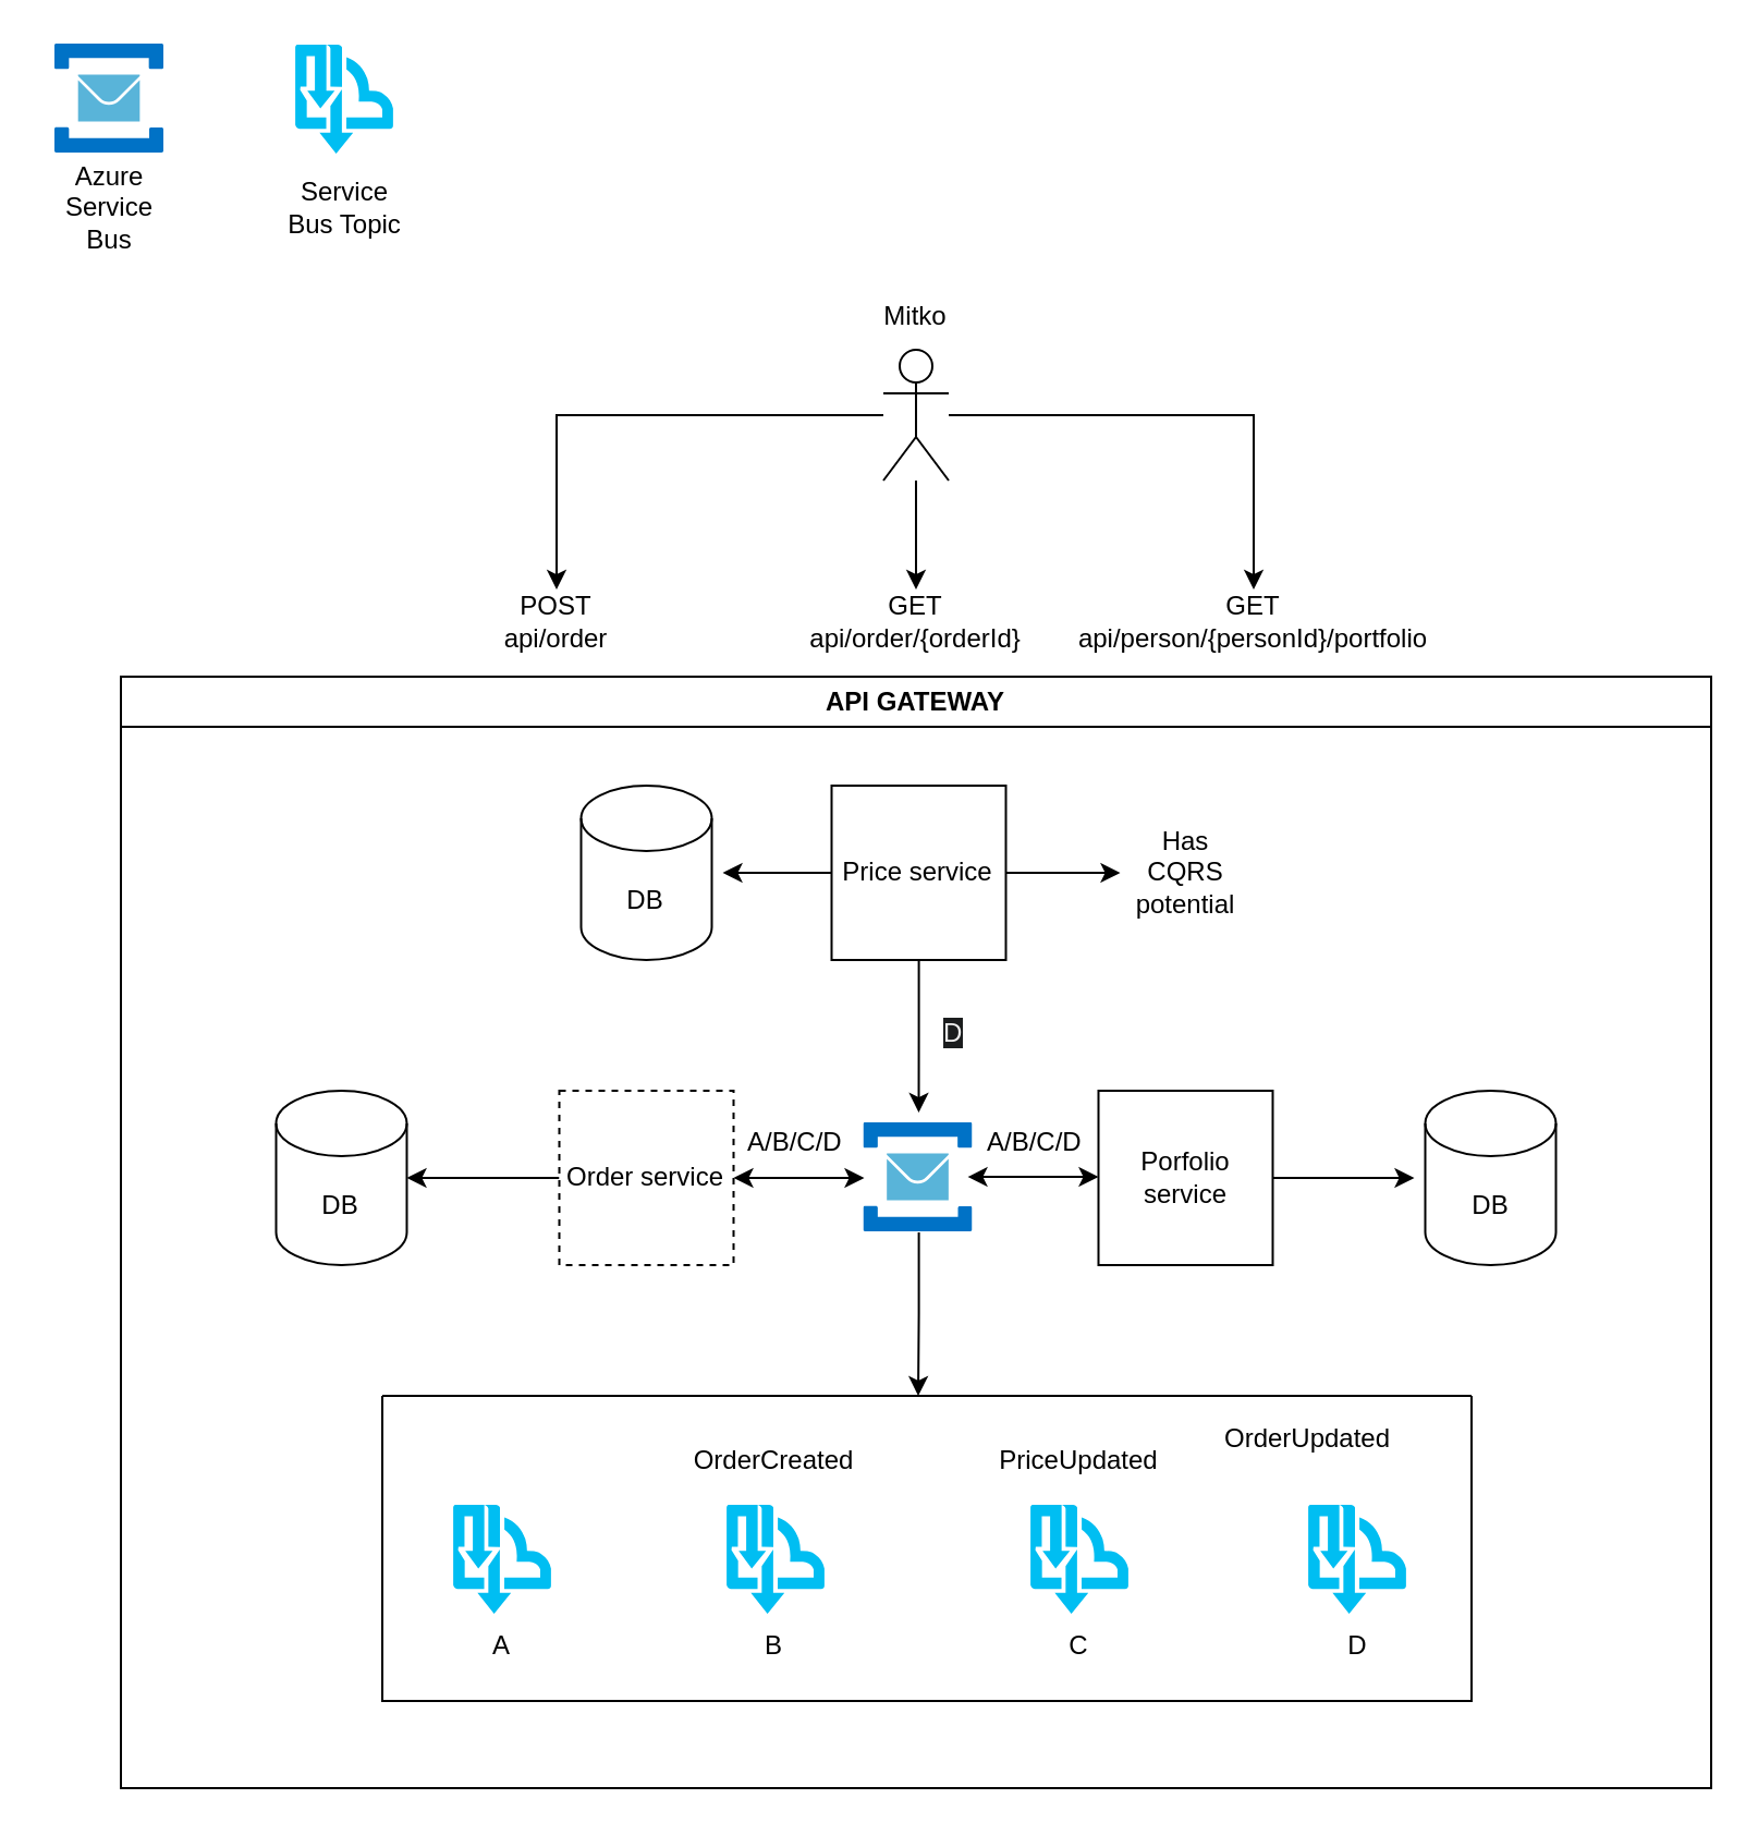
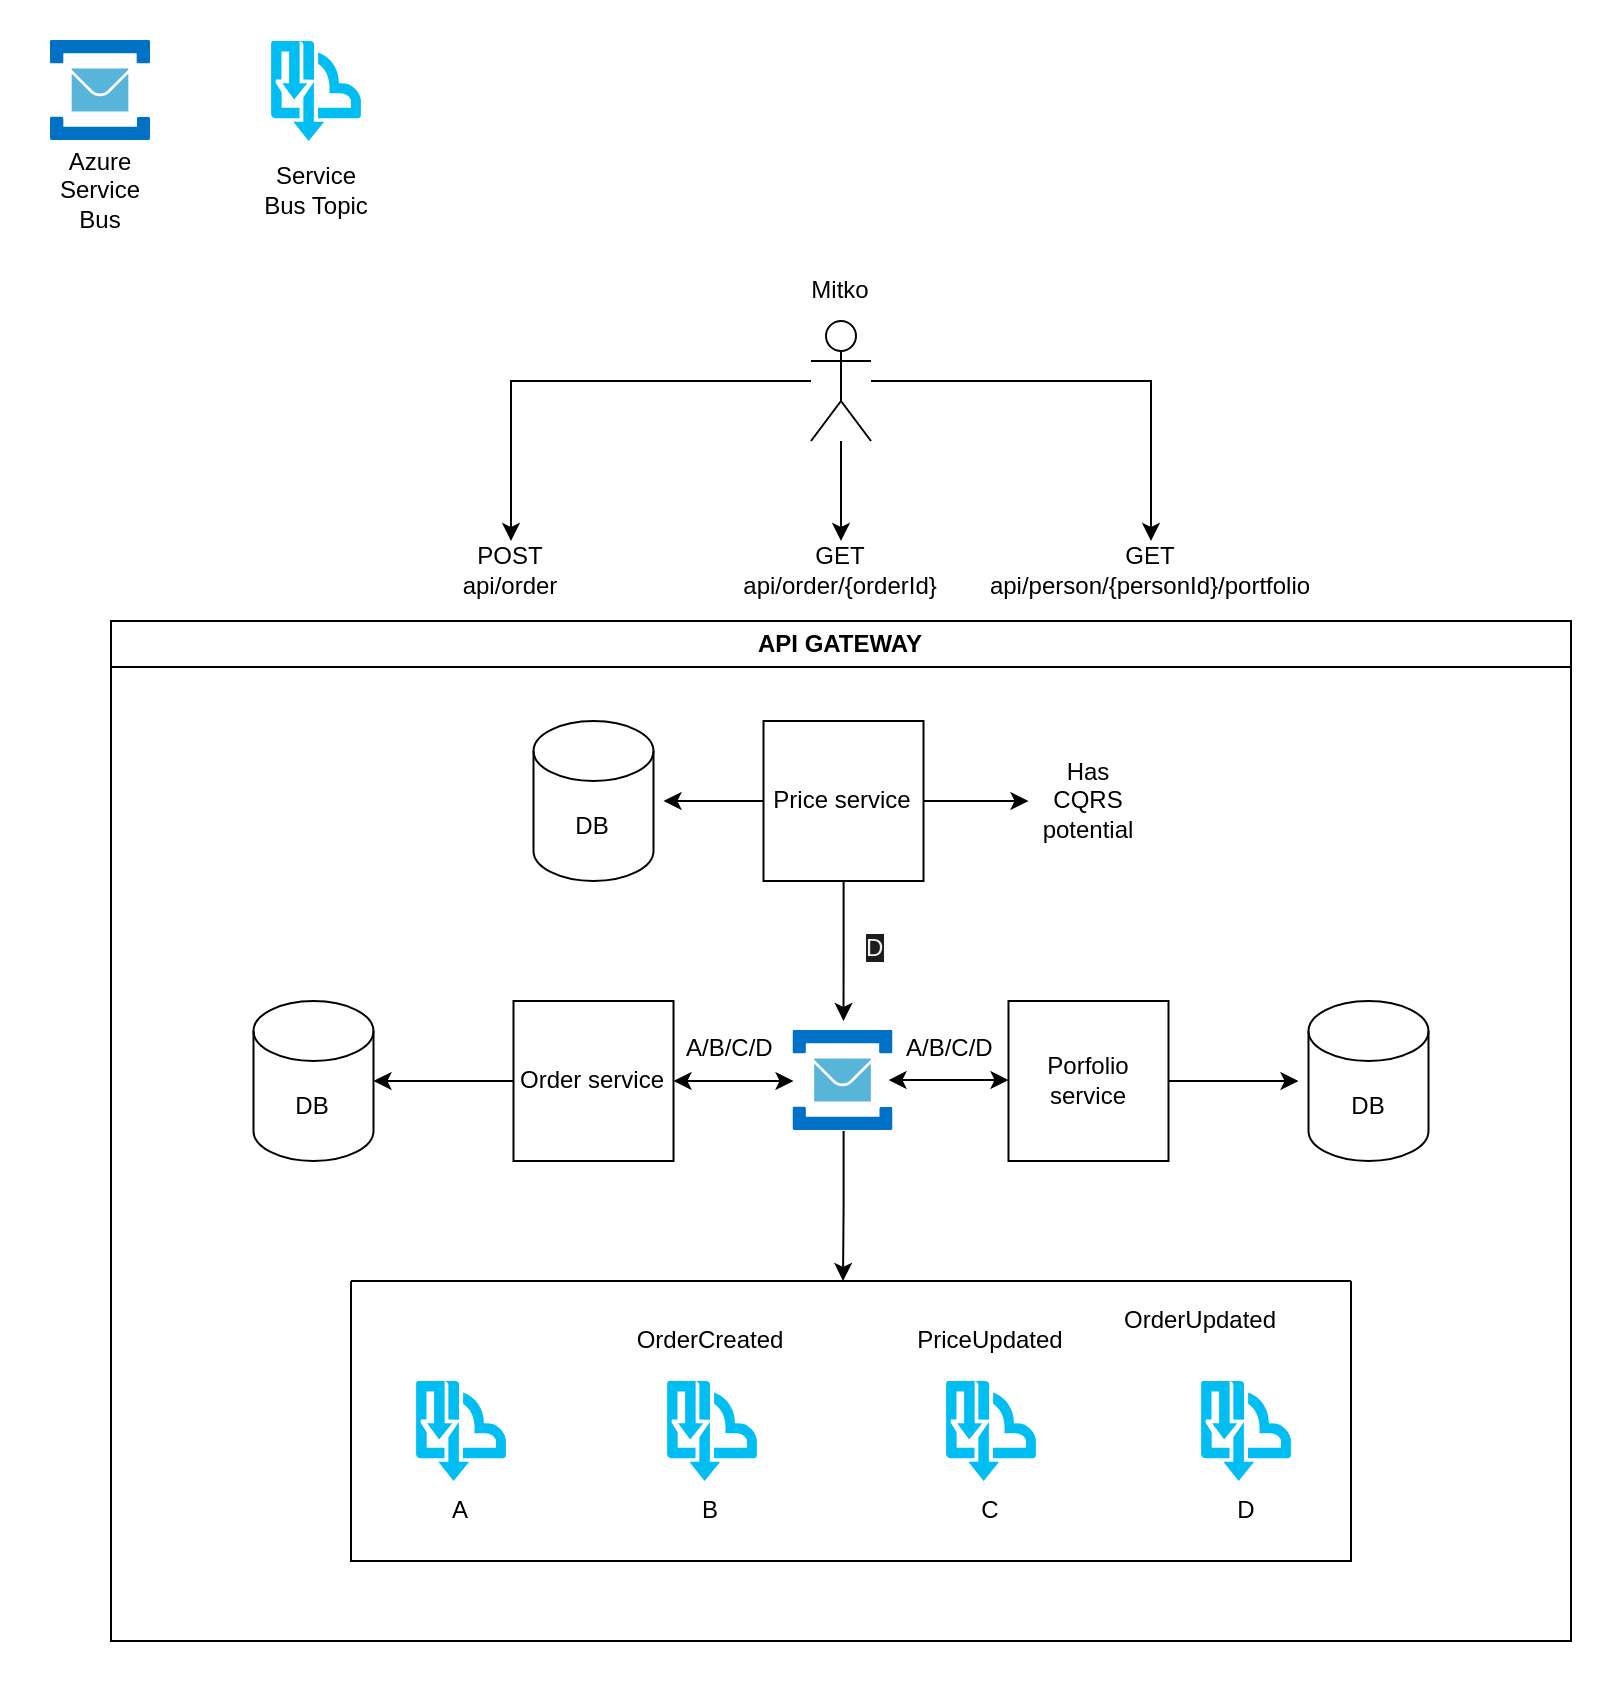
- <mxCell id="20" value="Order service" style="whiteSpace=wrap;html=1;aspect=fixed;dashed=1;" parent="6" vertex="1"><mxGeometry x="201.25" y="190" width="80" height="80" as="geometry" /></mxCell>
+ <mxCell id="20" value="Order service" style="whiteSpace=wrap;html=1;aspect=fixed;" parent="6" vertex="1"><mxGeometry x="201.25" y="190" width="80" height="80" as="geometry" /></mxCell>
